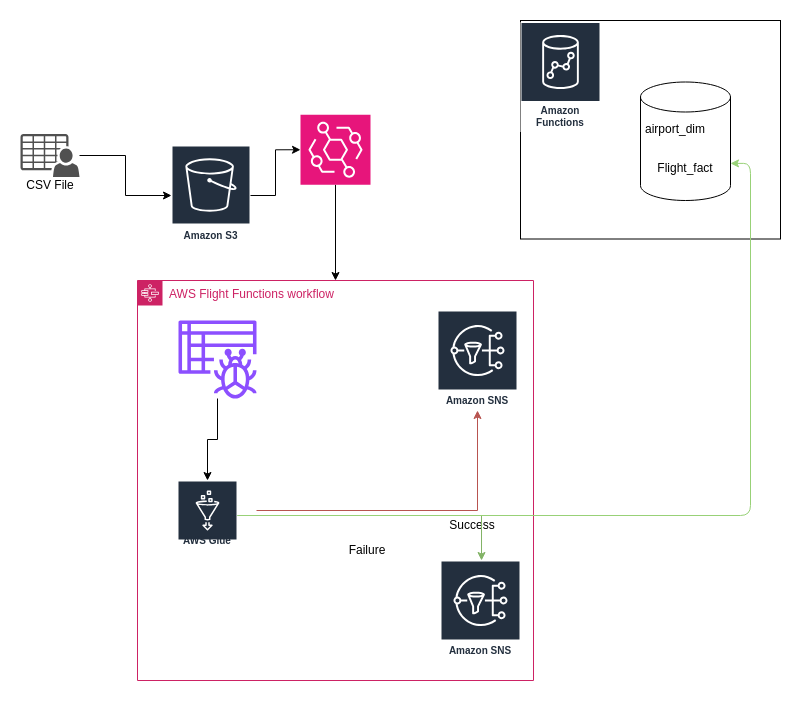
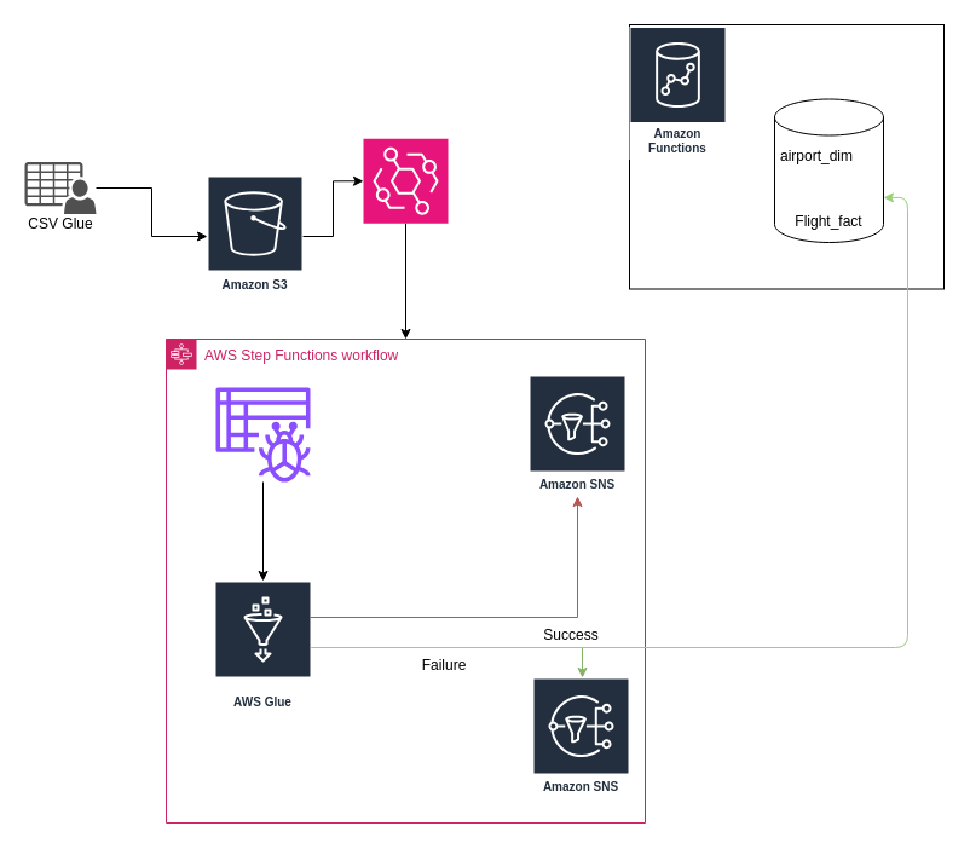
- <mxCell id="10" value="Flight_fact" style="text;strokeColor=none;align=center;fillColor=none;html=1;verticalAlign=middle;whiteSpace=wrap;rounded=0;" vertex="1" parent="1"><mxGeometry x="655" y="153" width="60" height="30" as="geometry" /></mxCell>
+ <mxCell id="10" value="Flight_fact" style="text;strokeColor=none;align=center;fillColor=none;html=1;verticalAlign=middle;whiteSpace=wrap;rounded=0;" vertex="1" parent="1"><mxGeometry x="655" y="168" width="60" height="30" as="geometry" /></mxCell>
- <mxCell id="4" value="CSV File" style="text;strokeColor=none;align=center;fillColor=none;html=1;verticalAlign=middle;whiteSpace=wrap;rounded=0;" vertex="1" parent="1"><mxGeometry x="20" y="170" width="60" height="30" as="geometry" /></mxCell>
+ <mxCell id="4" value="CSV Glue" style="text;strokeColor=none;align=center;fillColor=none;html=1;verticalAlign=middle;whiteSpace=wrap;rounded=0;" vertex="1" parent="1"><mxGeometry x="20" y="170" width="60" height="30" as="geometry" /></mxCell>
- <mxCell id="13" value="AWS Flight Functions workflow" style="points=[[0,0],[0.25,0],[0.5,0],[0.75,0],[1,0],[1,0.25],[1,0.5],[1,0.75],[1,1],[0.75,1],[0.5,1],[0.25,1],[0,1],[0,0.75],[0,0.5],[0,0.25]];outlineConnect=0;gradientColor=none;html=1;whiteSpace=wrap;fontSize=12;fontStyle=0;container=1;pointerEvents=0;collapsible=0;recursiveResize=0;shape=mxgraph.aws4.group;grIcon=mxgraph.aws4.group_aws_step_functions_workflow;strokeColor=#CD2264;fillColor=none;verticalAlign=top;align=left;spacingLeft=30;fontColor=#CD2264;dashed=0;" vertex="1" parent="1"><mxGeometry x="137" y="280" width="396" height="400" as="geometry" /></mxCell>
+ <mxCell id="13" value="AWS Step Functions workflow" style="points=[[0,0],[0.25,0],[0.5,0],[0.75,0],[1,0],[1,0.25],[1,0.5],[1,0.75],[1,1],[0.75,1],[0.5,1],[0.25,1],[0,1],[0,0.75],[0,0.5],[0,0.25]];outlineConnect=0;gradientColor=none;html=1;whiteSpace=wrap;fontSize=12;fontStyle=0;container=1;pointerEvents=0;collapsible=0;recursiveResize=0;shape=mxgraph.aws4.group;grIcon=mxgraph.aws4.group_aws_step_functions_workflow;strokeColor=#CD2264;fillColor=none;verticalAlign=top;align=left;spacingLeft=30;fontColor=#CD2264;dashed=0;" vertex="1" parent="1"><mxGeometry x="137" y="280" width="396" height="400" as="geometry" /></mxCell>
- <mxCell id="16" value="AWS Glue" style="sketch=0;outlineConnect=0;fontColor=#232F3E;gradientColor=none;strokeColor=#ffffff;fillColor=#232F3E;dashed=0;verticalLabelPosition=middle;verticalAlign=bottom;align=center;html=1;whiteSpace=wrap;fontSize=10;fontStyle=1;spacing=3;shape=mxgraph.aws4.productIcon;prIcon=mxgraph.aws4.glue;" vertex="1" parent="13"><mxGeometry x="40" y="200" width="60" height="70" as="geometry" /></mxCell>
+ <mxCell id="16" value="AWS Glue" style="sketch=0;outlineConnect=0;fontColor=#232F3E;gradientColor=none;strokeColor=#ffffff;fillColor=#232F3E;dashed=0;verticalLabelPosition=middle;verticalAlign=bottom;align=center;html=1;whiteSpace=wrap;fontSize=10;fontStyle=1;spacing=3;shape=mxgraph.aws4.productIcon;prIcon=mxgraph.aws4.glue;" vertex="1" parent="13"><mxGeometry x="40" y="200" width="80" height="110" as="geometry" /></mxCell>
